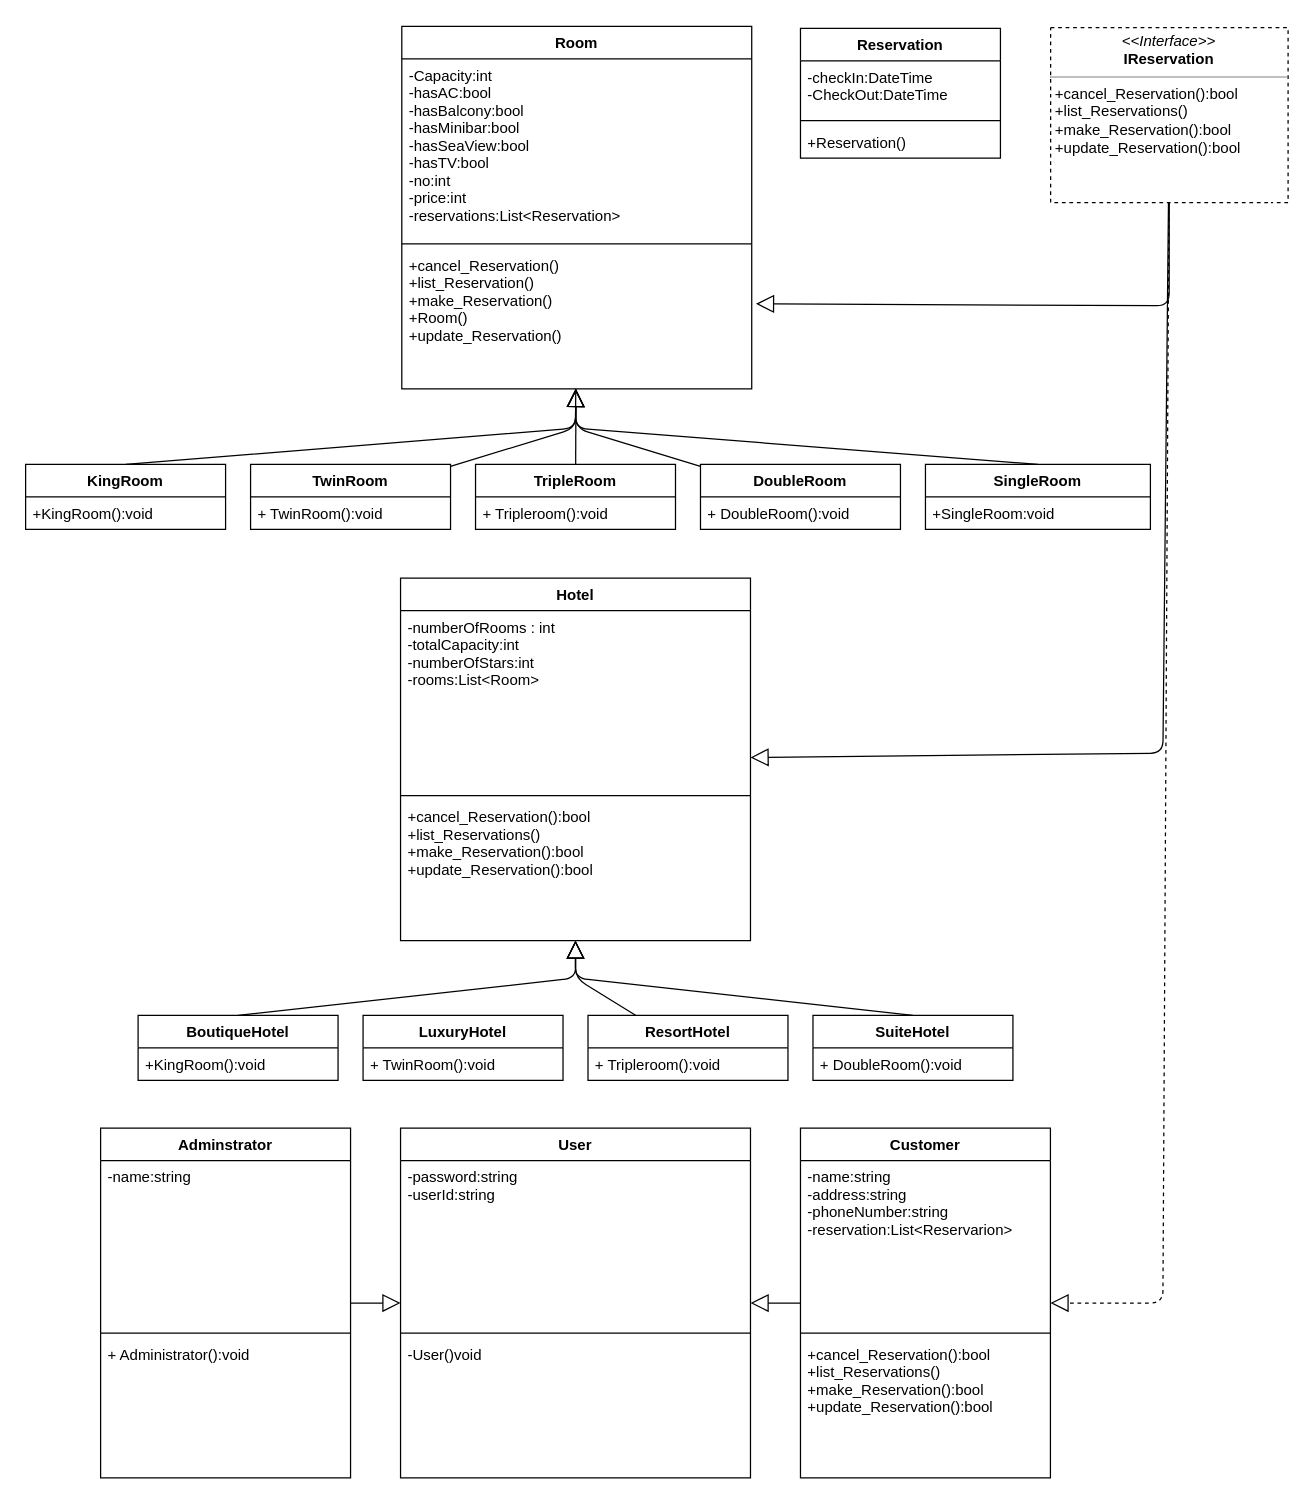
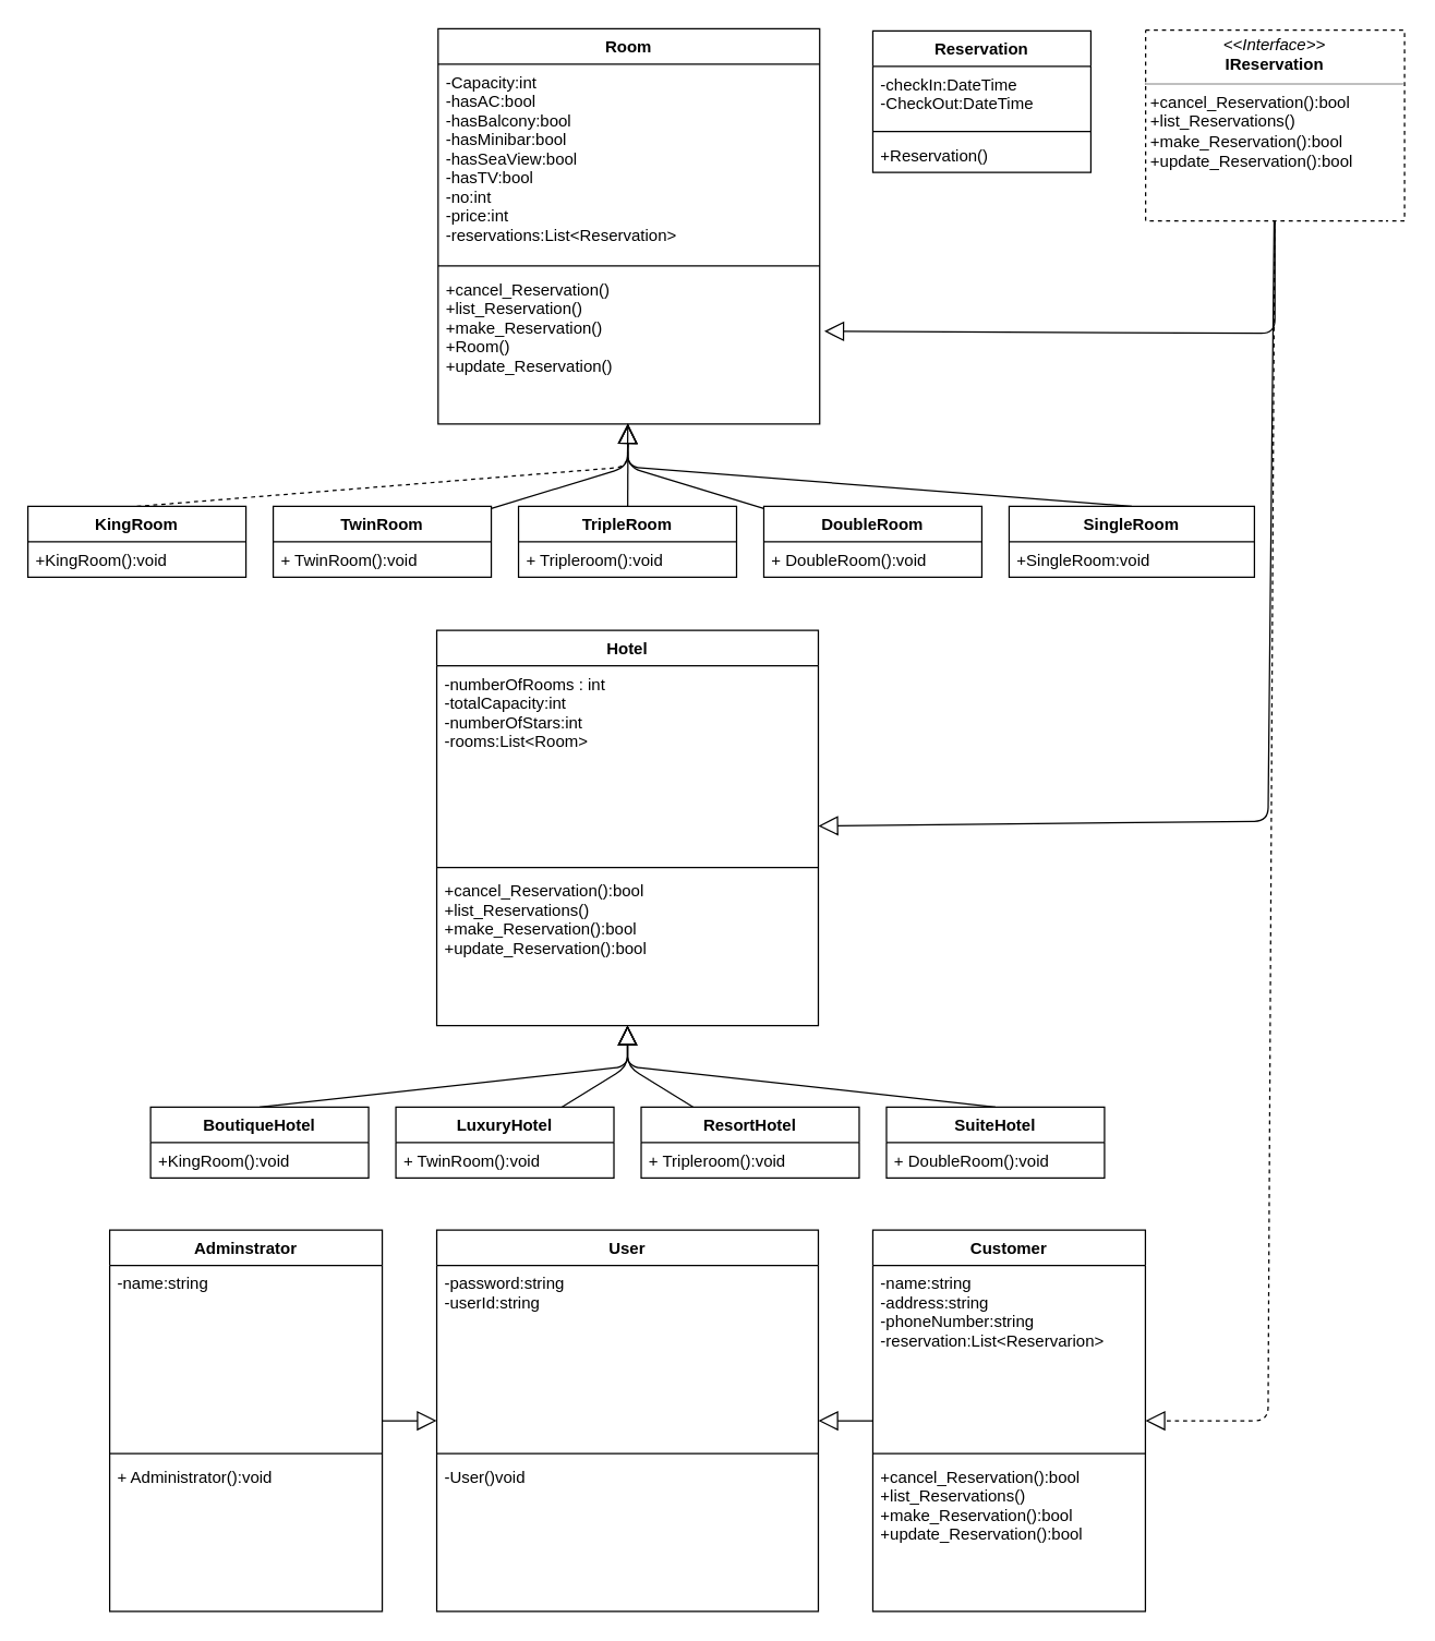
- <mxCell id="32" value="" style="endArrow=block;endFill=0;endSize=12;html=1;exitX=0.5;exitY=0;exitDx=0;exitDy=0;" edge="1" parent="1" source="6" target="2"><mxGeometry width="160" relative="1" as="geometry"><mxPoint x="130" y="222" as="sourcePoint" /><mxPoint x="290" y="292" as="targetPoint" /><Array as="points"><mxPoint x="460" y="342" /></Array></mxGeometry></mxCell>
+ <mxCell id="32" value="" style="endArrow=block;endFill=0;endSize=12;html=1;exitX=0.5;exitY=0;exitDx=0;exitDy=0;dashed=1;" edge="1" parent="1" source="6" target="2"><mxGeometry width="160" relative="1" as="geometry"><mxPoint x="130" y="222" as="sourcePoint" /><mxPoint x="290" y="292" as="targetPoint" /><Array as="points"><mxPoint x="460" y="342" /></Array></mxGeometry></mxCell>
+ <mxCell id="29" value="" style="endArrow=block;endFill=0;endSize=12;html=1;" edge="1" parent="1" source="24" target="16"><mxGeometry width="160" relative="1" as="geometry"><mxPoint x="60" y="1042" as="sourcePoint" /><mxPoint x="220" y="1042" as="targetPoint" /><Array as="points"><mxPoint x="460" y="782" /></Array></mxGeometry></mxCell>
